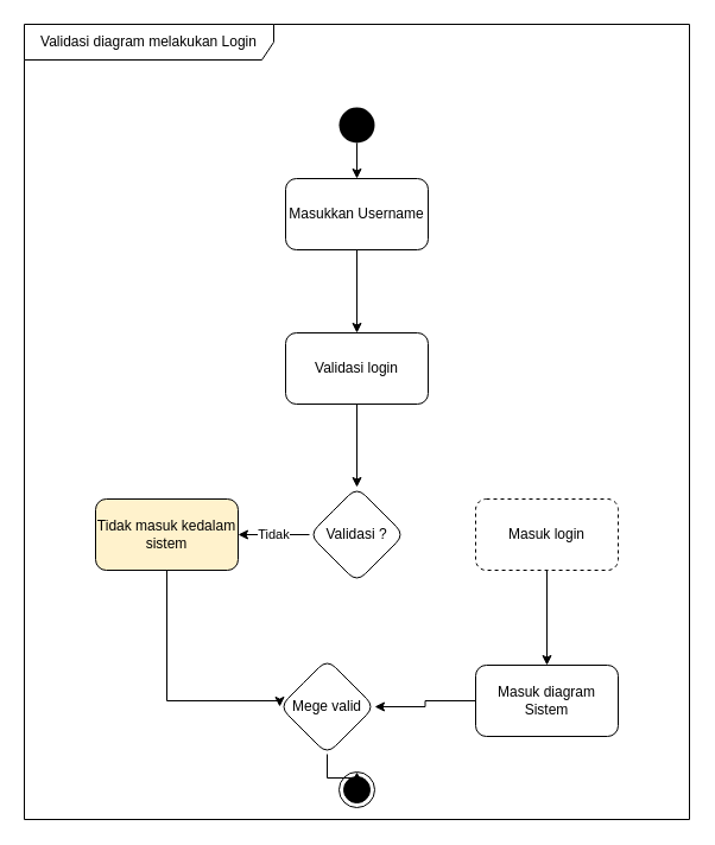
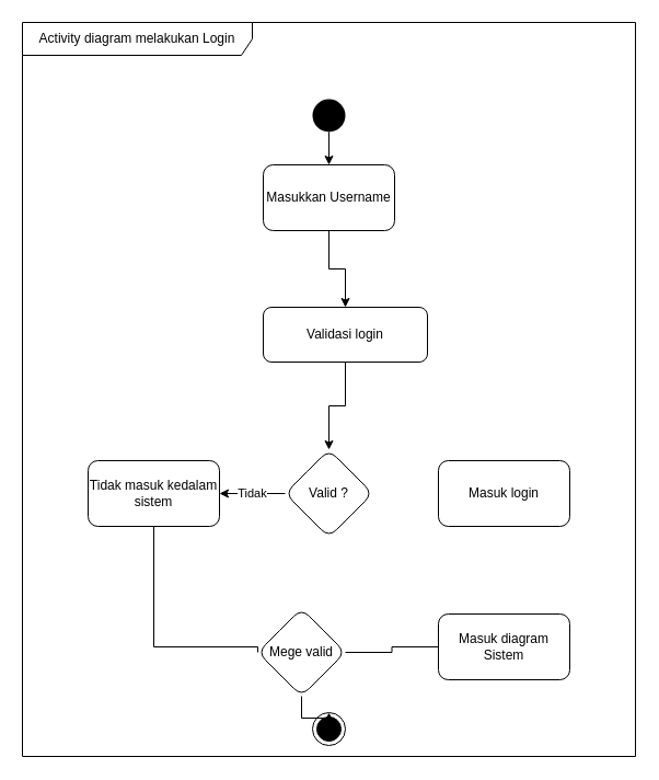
- <mxCell id="2" value="Validasi diagram melakukan Login" style="shape=umlFrame;whiteSpace=wrap;html=1;width=210;height=30;" vertex="1" parent="1"><mxGeometry x="20" y="20" width="560" height="670" as="geometry" /></mxCell>
+ <mxCell id="2" value="Activity diagram melakukan Login" style="shape=umlFrame;whiteSpace=wrap;html=1;width=210;height=30;" vertex="1" parent="1"><mxGeometry x="20" y="20" width="560" height="670" as="geometry" /></mxCell>
- <mxCell id="8" value="Validasi login" style="rounded=1;whiteSpace=wrap;html=1;" vertex="1" parent="1"><mxGeometry x="240" y="280" width="120" height="60" as="geometry" /></mxCell>
+ <mxCell id="8" value="Validasi login" style="rounded=1;whiteSpace=wrap;html=1;" vertex="1" parent="1"><mxGeometry x="240" y="280" width="150" height="50" as="geometry" /></mxCell>
- <mxCell id="18" value="Tidak masuk kedalam sistem" style="whiteSpace=wrap;html=1;rounded=1;fillColor=#fff2cc;" vertex="1" parent="1"><mxGeometry x="80" y="420" width="120" height="60" as="geometry" /></mxCell>
+ <mxCell id="18" value="Tidak masuk kedalam sistem" style="whiteSpace=wrap;html=1;rounded=1;" vertex="1" parent="1"><mxGeometry x="80" y="420" width="120" height="60" as="geometry" /></mxCell>
- <mxCell id="10" value="Validasi ?" style="rhombus;whiteSpace=wrap;html=1;rounded=1;" vertex="1" parent="1"><mxGeometry x="260" y="410" width="80" height="80" as="geometry" /></mxCell>
+ <mxCell id="10" value="Valid ?" style="rhombus;whiteSpace=wrap;html=1;rounded=1;" vertex="1" parent="1"><mxGeometry x="260" y="410" width="80" height="80" as="geometry" /></mxCell>
- <mxCell id="12" value="Masuk login" style="whiteSpace=wrap;html=1;rounded=1;dashed=1;" vertex="1" parent="1"><mxGeometry x="400" y="420" width="120" height="60" as="geometry" /></mxCell>
+ <mxCell id="12" value="Masuk login" style="whiteSpace=wrap;html=1;rounded=1;" vertex="1" parent="1"><mxGeometry x="400" y="420" width="120" height="60" as="geometry" /></mxCell>
- <mxCell id="11" value="" style="edgeStyle=orthogonalEdgeStyle;rounded=0;orthogonalLoop=1;jettySize=auto;html=1;" edge="1" parent="1" source="12" target="14"><mxGeometry relative="1" as="geometry" /></mxCell>
- <mxCell id="17" style="edgeStyle=orthogonalEdgeStyle;rounded=0;orthogonalLoop=1;jettySize=auto;html=1;entryX=0;entryY=0.5;entryDx=0;entryDy=0;" edge="1" parent="1" source="18" target="16"><mxGeometry relative="1" as="geometry"><Array as="points"><mxPoint x="140" y="590" /></Array></mxGeometry></mxCell>
+ <mxCell id="17" style="edgeStyle=orthogonalEdgeStyle;rounded=0;orthogonalLoop=1;jettySize=auto;html=1;entryX=0;entryY=0.5;entryDx=0;entryDy=0;endArrow=none;" edge="1" parent="1" source="18" target="16"><mxGeometry relative="1" as="geometry"><Array as="points"><mxPoint x="140" y="590" /></Array></mxGeometry></mxCell>
- <mxCell id="13" value="" style="edgeStyle=orthogonalEdgeStyle;rounded=0;orthogonalLoop=1;jettySize=auto;html=1;" edge="1" parent="1" source="14" target="16"><mxGeometry relative="1" as="geometry" /></mxCell>
+ <mxCell id="13" value="" style="edgeStyle=orthogonalEdgeStyle;rounded=0;orthogonalLoop=1;jettySize=auto;html=1;endArrow=none;" edge="1" parent="1" source="14" target="16"><mxGeometry relative="1" as="geometry" /></mxCell>
